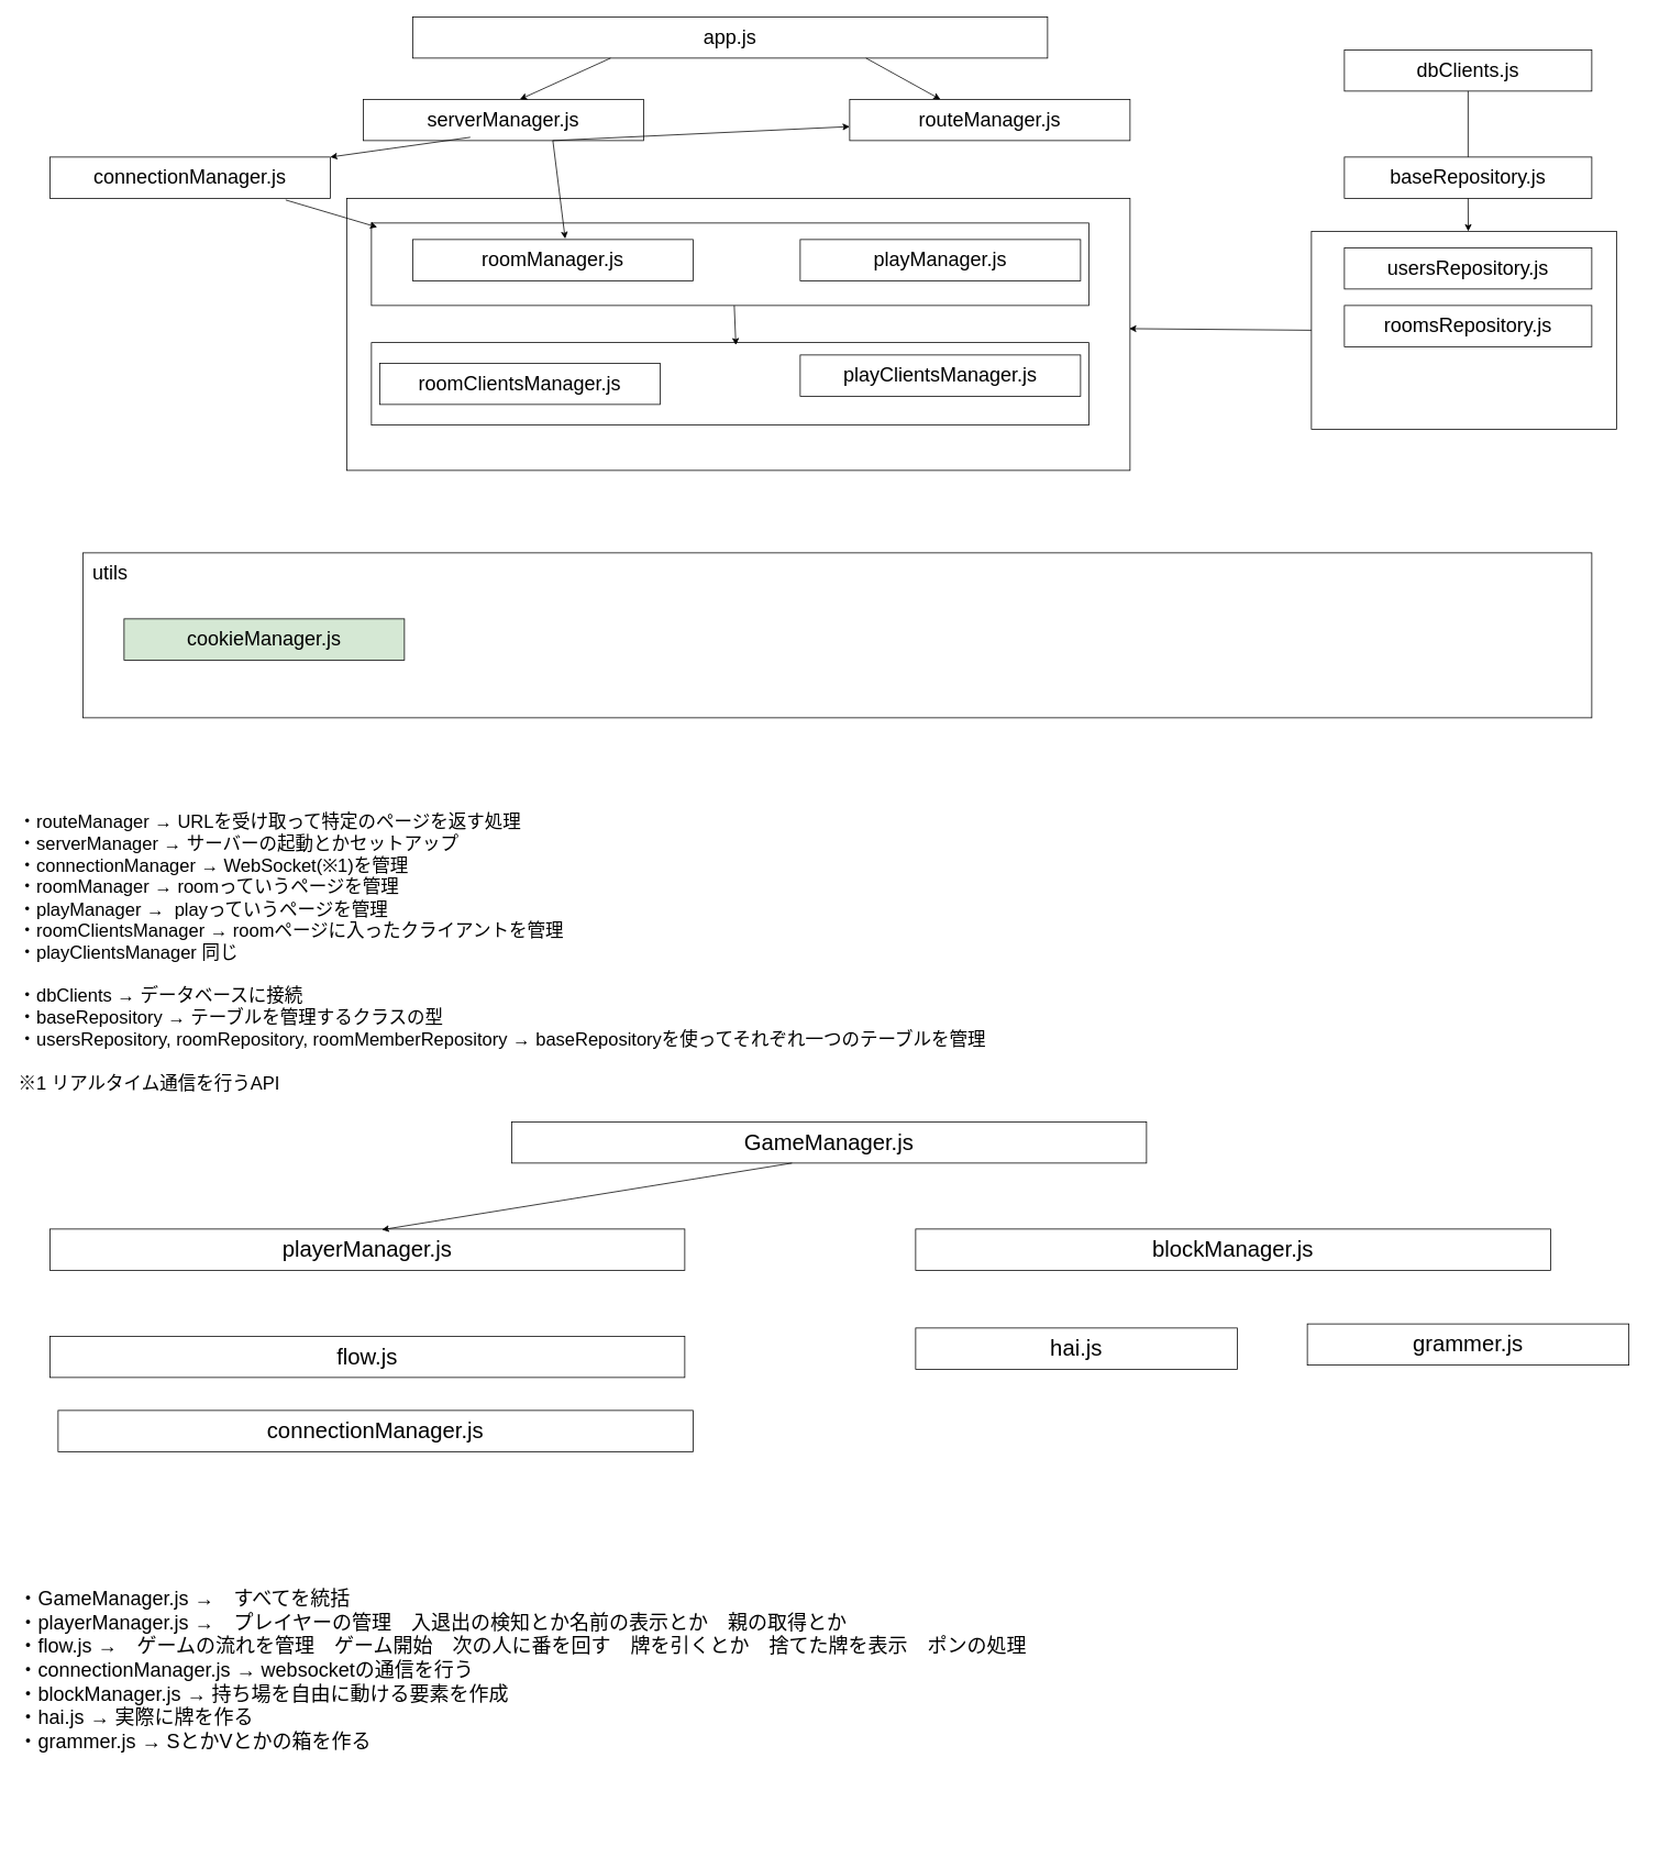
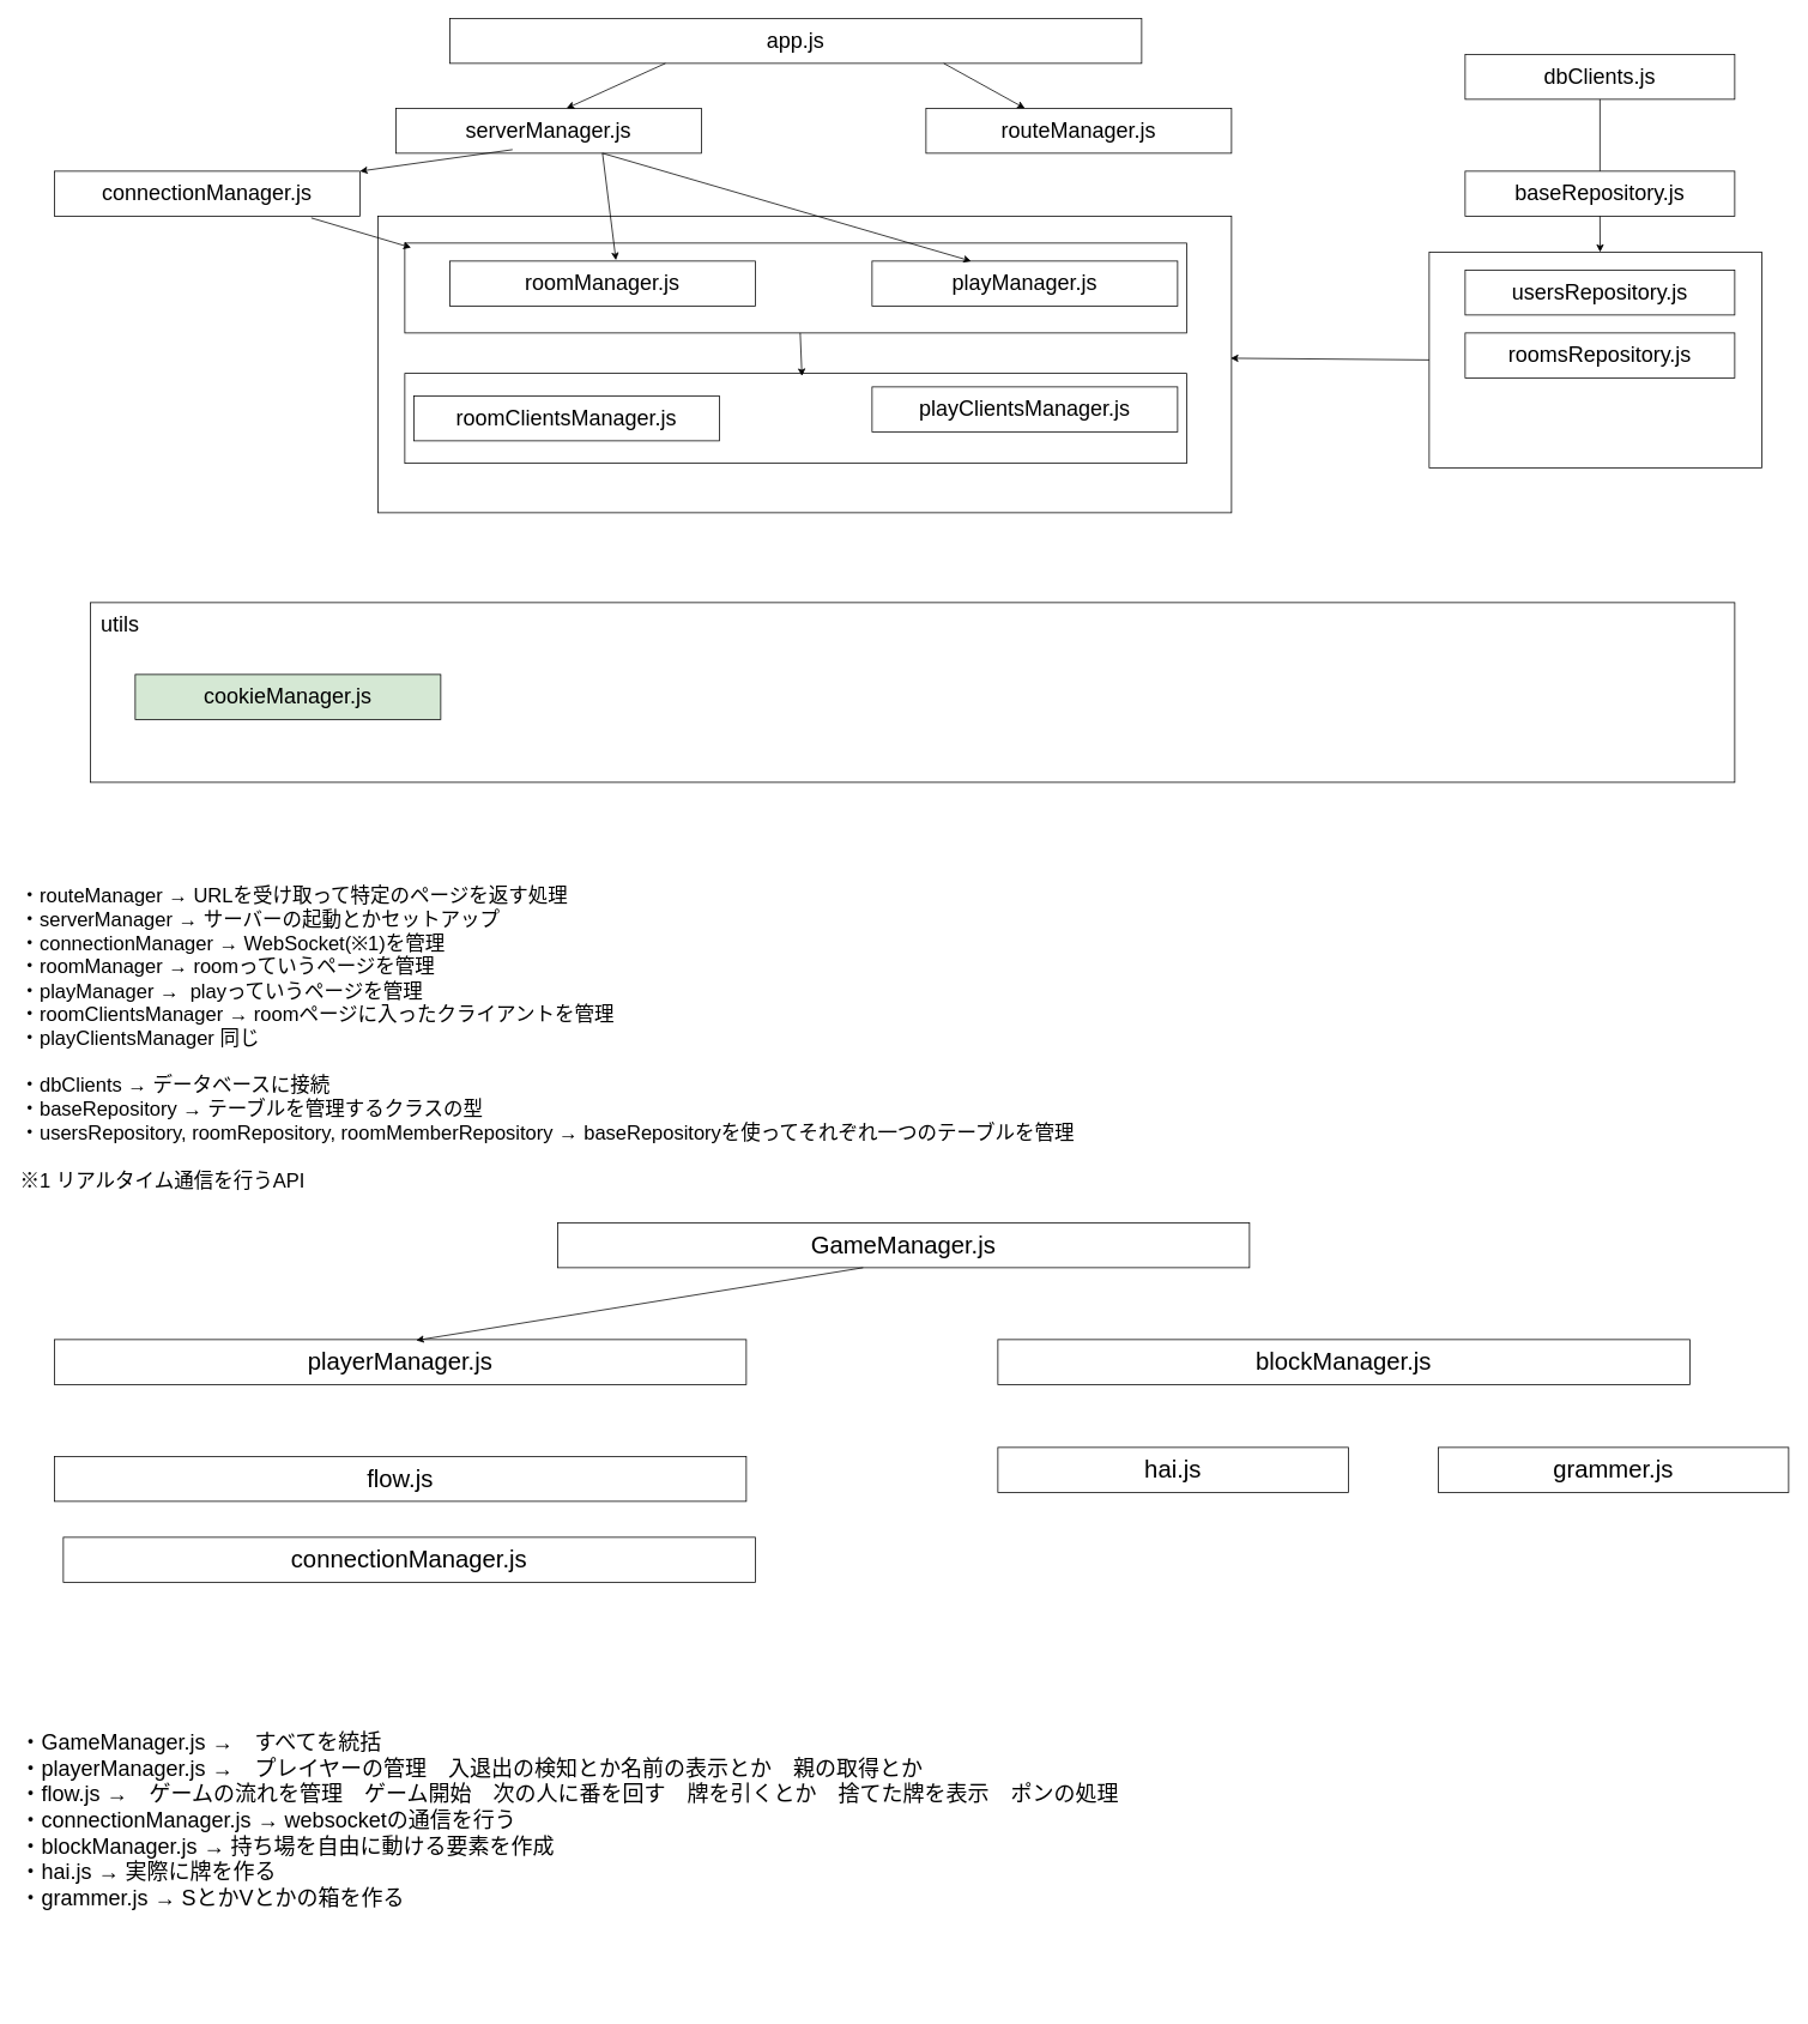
- <mxCell id="16" value="" style="endArrow=classic;html=1;rounded=0;exitX=0.676;exitY=1;exitDx=0;exitDy=0;exitPerimeter=0;" parent="1" source="7" target="8" edge="1"><mxGeometry width="50" height="50" relative="1" as="geometry"><mxPoint x="720" y="170" as="sourcePoint" /><mxPoint x="760" y="280" as="targetPoint" /></mxGeometry></mxCell>
+ <mxCell id="16" value="" style="endArrow=classic;html=1;rounded=0;entryX=0.324;entryY=0;entryDx=0;entryDy=0;entryPerimeter=0;exitX=0.676;exitY=1;exitDx=0;exitDy=0;exitPerimeter=0;" parent="1" source="7" target="11" edge="1"><mxGeometry width="50" height="50" relative="1" as="geometry"><mxPoint x="720" y="170" as="sourcePoint" /><mxPoint x="760" y="280" as="targetPoint" /></mxGeometry></mxCell>
- <mxCell id="36" value="&lt;font style=&quot;font-size: 27px;&quot;&gt;grammer.js&lt;/font&gt;" style="rounded=0;whiteSpace=wrap;html=1;" parent="1" vertex="1"><mxGeometry x="1585" y="1605" width="390" height="50" as="geometry" /></mxCell>
+ <mxCell id="36" value="&lt;font style=&quot;font-size: 27px;&quot;&gt;grammer.js&lt;/font&gt;" style="rounded=0;whiteSpace=wrap;html=1;" parent="1" vertex="1"><mxGeometry x="1600" y="1610" width="390" height="50" as="geometry" /></mxCell>
